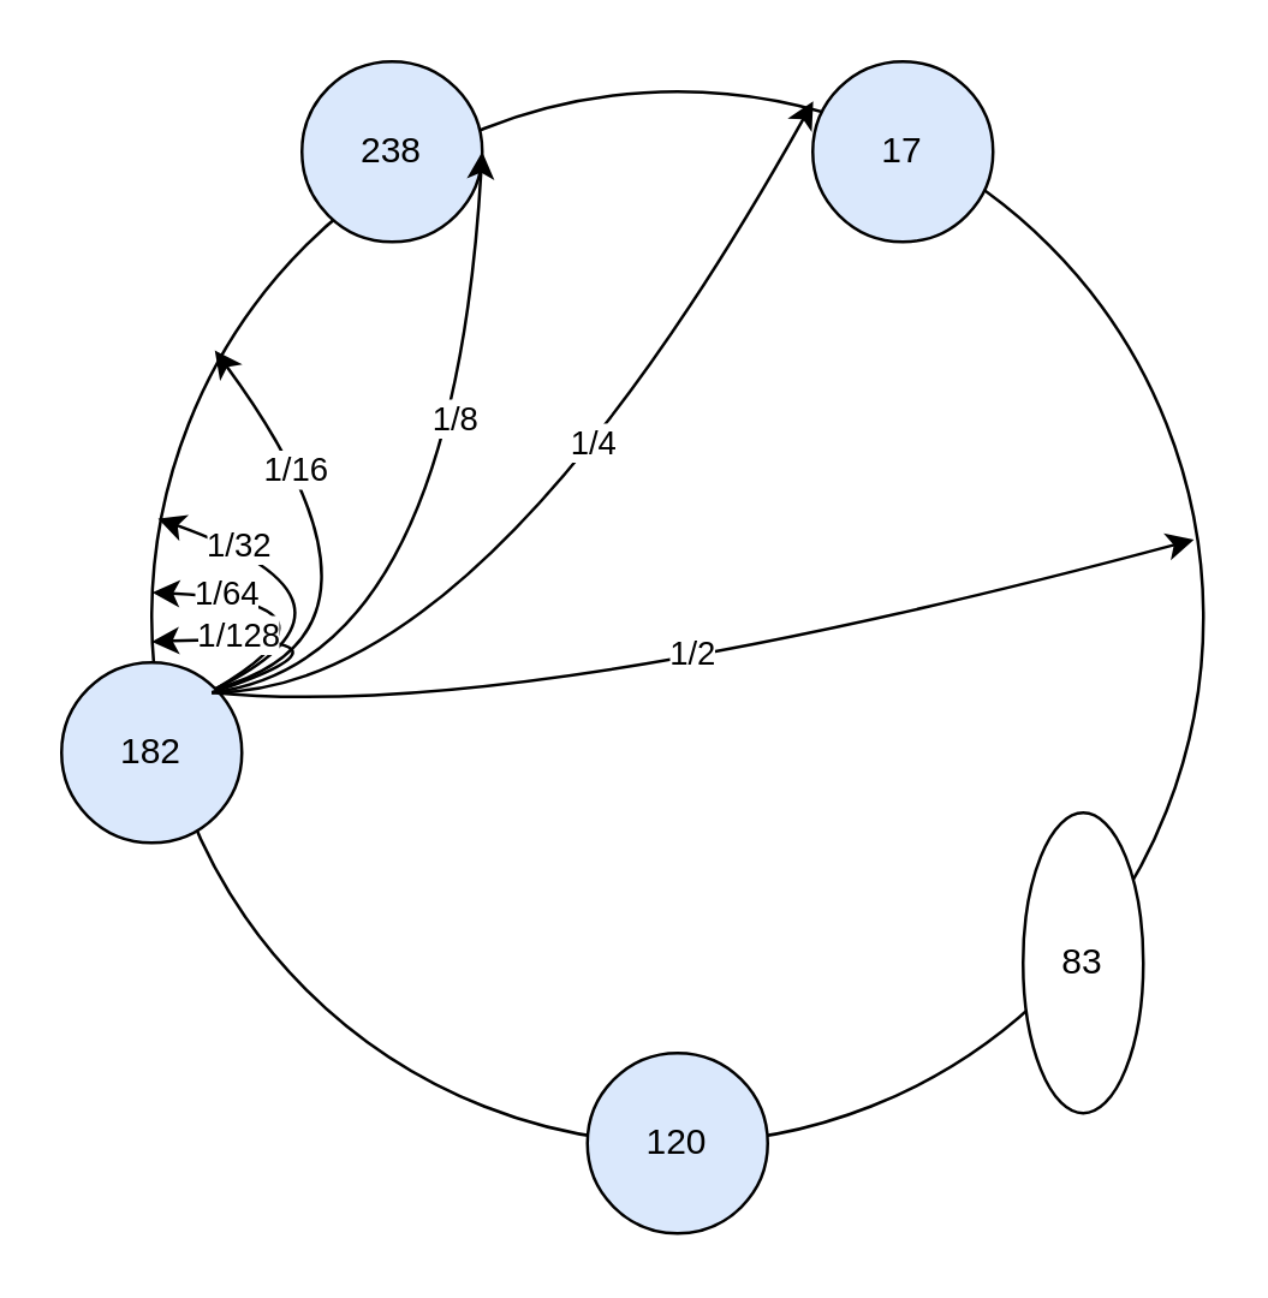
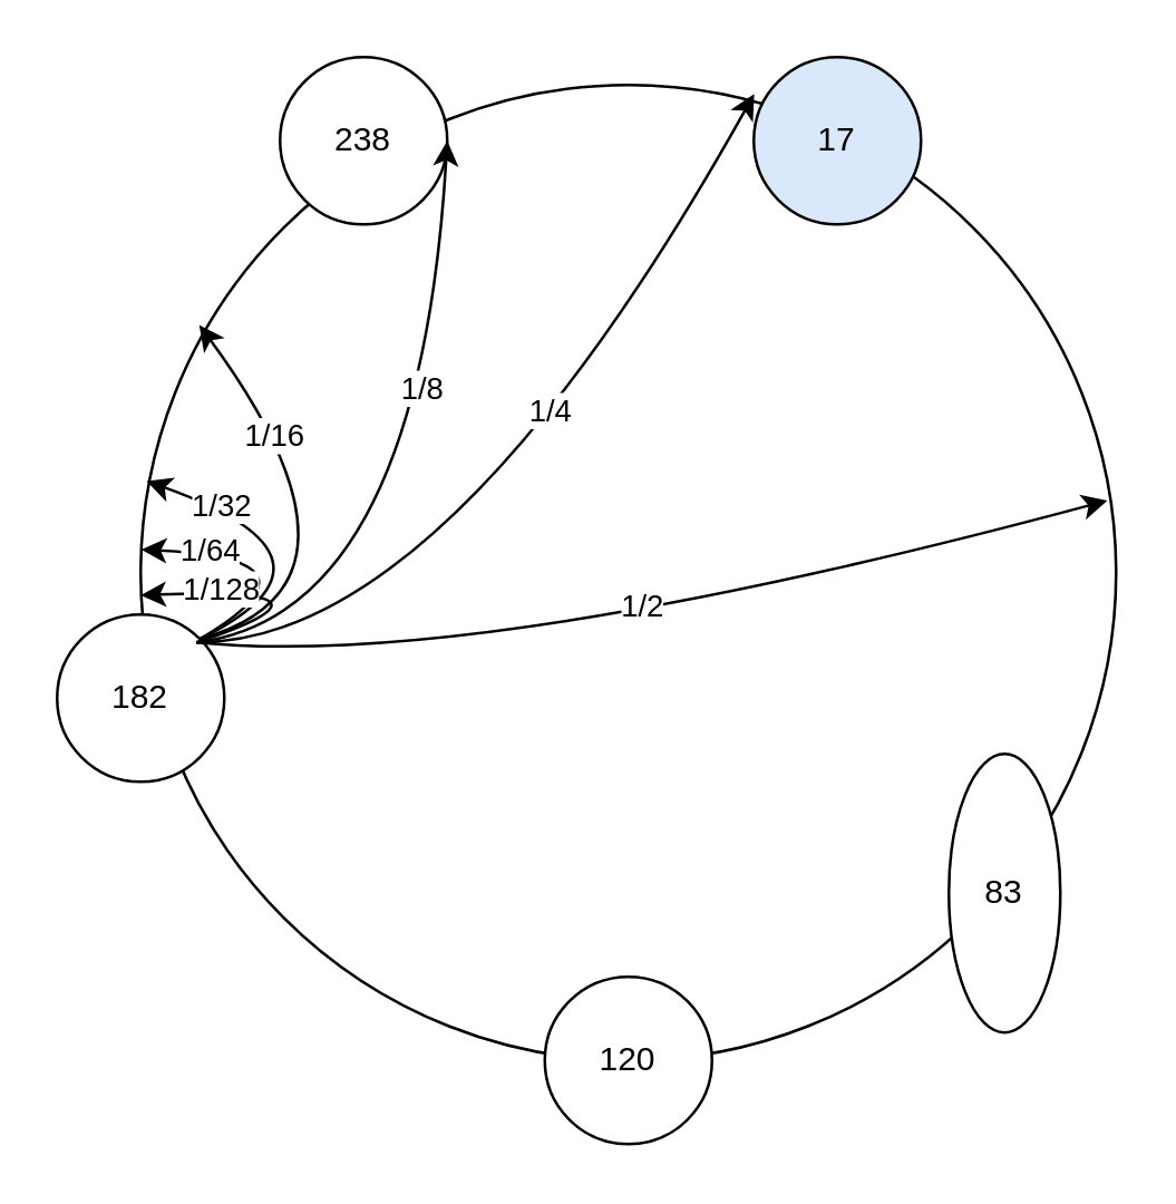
- <mxCell id="4" value="238" style="ellipse;whiteSpace=wrap;html=1;aspect=fixed;fillColor=#dae8fc;" parent="1" vertex="1"><mxGeometry x="100" y="20" width="60" height="60" as="geometry" /></mxCell>
+ <mxCell id="4" value="238" style="ellipse;whiteSpace=wrap;html=1;aspect=fixed;" parent="1" vertex="1"><mxGeometry x="100" y="20" width="60" height="60" as="geometry" /></mxCell>
- <mxCell id="5" value="182" style="ellipse;whiteSpace=wrap;html=1;aspect=fixed;fillColor=#dae8fc;" parent="1" vertex="1"><mxGeometry x="20" y="220" width="60" height="60" as="geometry" /></mxCell>
+ <mxCell id="5" value="182" style="ellipse;whiteSpace=wrap;html=1;aspect=fixed;" parent="1" vertex="1"><mxGeometry x="20" y="220" width="60" height="60" as="geometry" /></mxCell>
- <mxCell id="6" value="120" style="ellipse;whiteSpace=wrap;html=1;aspect=fixed;fillColor=#dae8fc;" parent="1" vertex="1"><mxGeometry x="195" y="350" width="60" height="60" as="geometry" /></mxCell>
+ <mxCell id="6" value="120" style="ellipse;whiteSpace=wrap;html=1;aspect=fixed;" parent="1" vertex="1"><mxGeometry x="195" y="350" width="60" height="60" as="geometry" /></mxCell>
